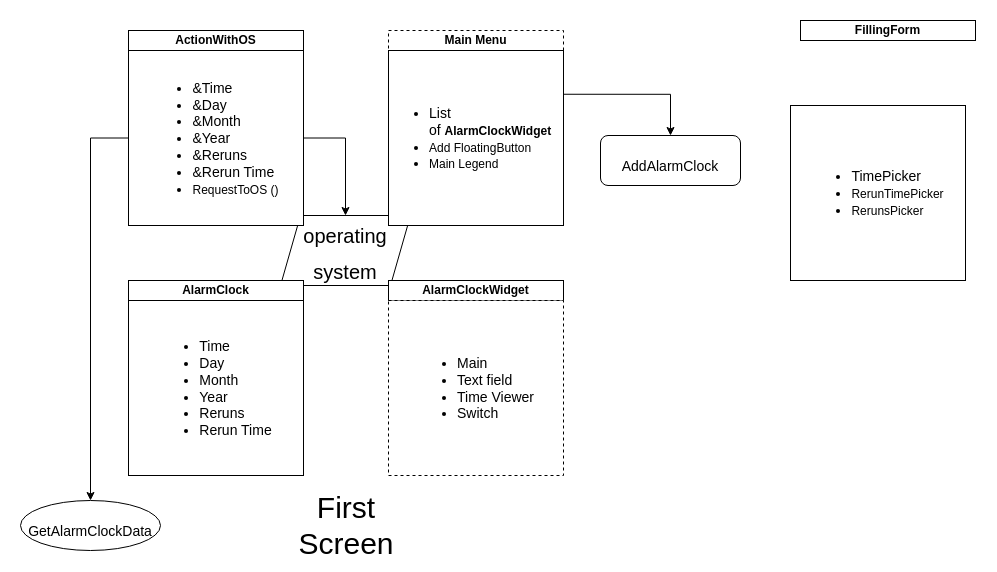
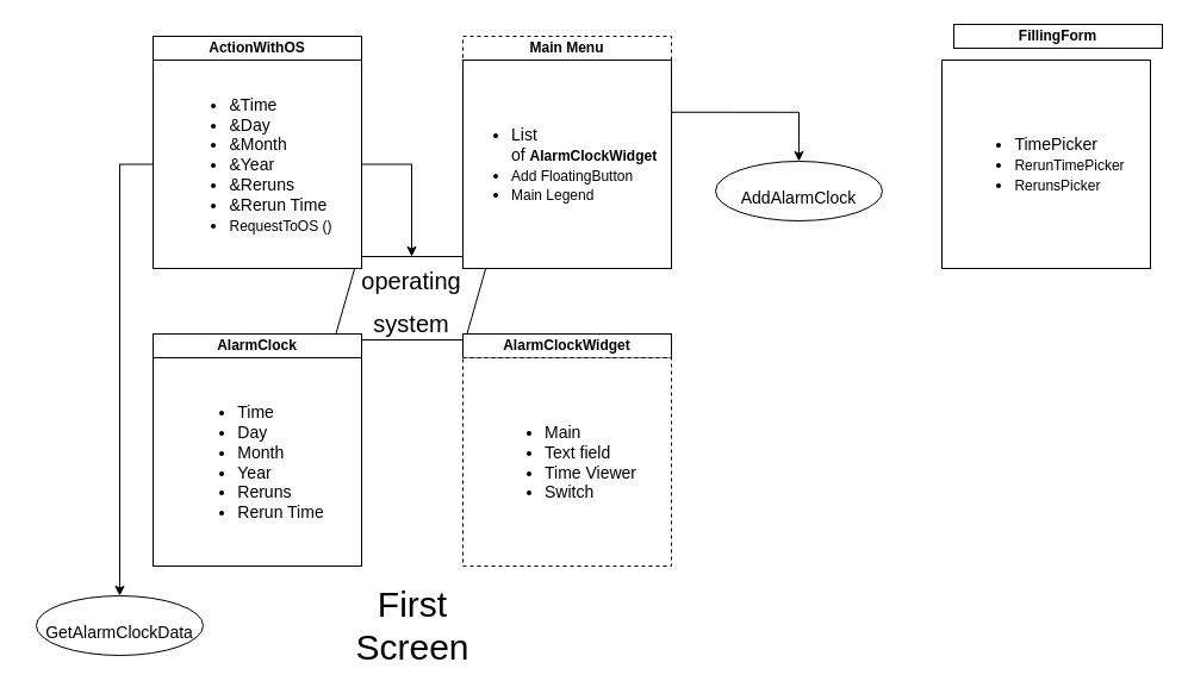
- <mxCell id="16" value="&lt;font style=&quot;font-size: 14px&quot;&gt;AddAlarmClock&lt;/font&gt;" style="whiteSpace=wrap;html=1;fontSize=30;rounded=1;" vertex="1" parent="1"><mxGeometry x="600" y="135" width="140" height="50" as="geometry" /></mxCell>
+ <mxCell id="16" value="&lt;font style=&quot;font-size: 14px&quot;&gt;AddAlarmClock&lt;/font&gt;" style="ellipse;whiteSpace=wrap;html=1;fontSize=30;" vertex="1" parent="1"><mxGeometry x="600" y="135" width="140" height="50" as="geometry" /></mxCell>
- <mxCell id="18" value="&lt;div style=&quot;text-align: justify&quot;&gt;&lt;h1 style=&quot;text-align: justify ; font-size: 14px&quot;&gt;&lt;ul&gt;&lt;li&gt;&lt;span style=&quot;font-weight: 400&quot;&gt;TimePicker&lt;/span&gt;&lt;/li&gt;&lt;li&gt;&lt;span style=&quot;font-size: 12px ; text-align: center ; font-weight: normal&quot;&gt;RerunTimePicker&lt;/span&gt;&lt;/li&gt;&lt;li&gt;&lt;span style=&quot;font-size: 12px ; text-align: center ; font-weight: normal&quot;&gt;RerunsPicker&lt;/span&gt;&lt;/li&gt;&lt;/ul&gt;&lt;/h1&gt;&lt;/div&gt;&lt;div style=&quot;text-align: justify&quot;&gt;&lt;/div&gt;" style="whiteSpace=wrap;html=1;aspect=fixed;" vertex="1" parent="1"><mxGeometry x="790" y="105" width="175" height="175" as="geometry" /></mxCell>
+ <mxCell id="18" value="&lt;div style=&quot;text-align: justify&quot;&gt;&lt;h1 style=&quot;text-align: justify ; font-size: 14px&quot;&gt;&lt;ul&gt;&lt;li&gt;&lt;span style=&quot;font-weight: 400&quot;&gt;TimePicker&lt;/span&gt;&lt;/li&gt;&lt;li&gt;&lt;span style=&quot;font-size: 12px ; text-align: center ; font-weight: normal&quot;&gt;RerunTimePicker&lt;/span&gt;&lt;/li&gt;&lt;li&gt;&lt;span style=&quot;font-size: 12px ; text-align: center ; font-weight: normal&quot;&gt;RerunsPicker&lt;/span&gt;&lt;/li&gt;&lt;/ul&gt;&lt;/h1&gt;&lt;/div&gt;&lt;div style=&quot;text-align: justify&quot;&gt;&lt;/div&gt;" style="whiteSpace=wrap;html=1;aspect=fixed;" vertex="1" parent="1"><mxGeometry x="790" y="50" width="175" height="175" as="geometry" /></mxCell>
- <mxCell id="15" value="&lt;font style=&quot;font-size: 14px&quot;&gt;GetAlarmClockData&lt;/font&gt;" style="ellipse;whiteSpace=wrap;html=1;fontSize=30;" vertex="1" parent="1"><mxGeometry x="20" y="500" width="140" height="50" as="geometry" /></mxCell>
+ <mxCell id="15" value="&lt;font style=&quot;font-size: 14px&quot;&gt;GetAlarmClockData&lt;/font&gt;" style="ellipse;whiteSpace=wrap;html=1;fontSize=30;" vertex="1" parent="1"><mxGeometry x="30" y="500" width="140" height="50" as="geometry" /></mxCell>
